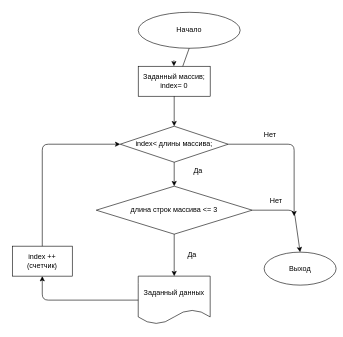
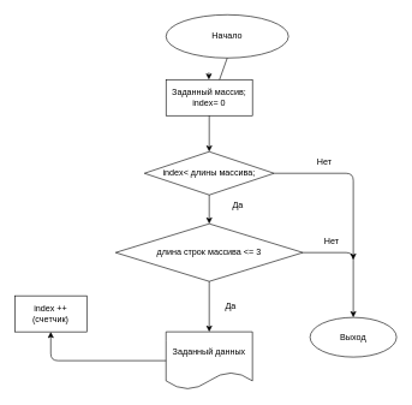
- <mxCell id="15" value="" style="endArrow=classic;html=1;exitX=0.5;exitY=0;exitDx=0;exitDy=0;entryX=0;entryY=0.5;entryDx=0;entryDy=0;" edge="1" parent="1" source="14" target="7"><mxGeometry width="50" height="50" relative="1" as="geometry"><mxPoint x="260" y="380" as="sourcePoint" /><mxPoint x="70" y="240" as="targetPoint" /><Array as="points"><mxPoint x="70" y="240" /></Array></mxGeometry></mxCell>
- <mxCell id="16" value="Выход" style="ellipse;whiteSpace=wrap;html=1;" vertex="1" parent="1"><mxGeometry x="440" y="420" width="120" height="55" as="geometry" /></mxCell>
+ <mxCell id="16" value="Выход" style="ellipse;whiteSpace=wrap;html=1;" vertex="1" parent="1"><mxGeometry x="430" y="440" width="120" height="55" as="geometry" /></mxCell>
